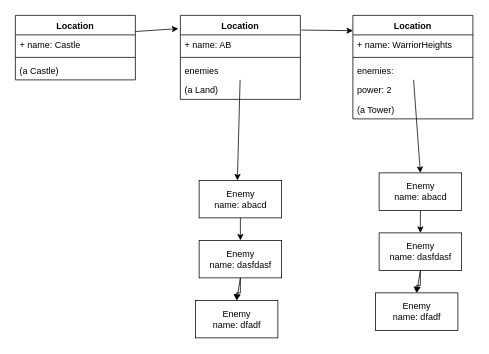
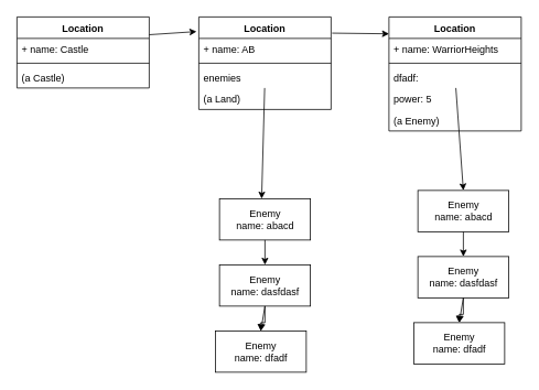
- <mxCell id="15" value="enemies: " style="text;strokeColor=none;fillColor=none;align=left;verticalAlign=top;spacingLeft=4;spacingRight=4;overflow=hidden;rotatable=0;points=[[0,0.5],[1,0.5]];portConstraint=eastwest;" vertex="1" parent="12"><mxGeometry y="60" width="160" height="26" as="geometry" /></mxCell>
+ <mxCell id="15" value="dfadf: " style="text;strokeColor=none;fillColor=none;align=left;verticalAlign=top;spacingLeft=4;spacingRight=4;overflow=hidden;rotatable=0;points=[[0,0.5],[1,0.5]];portConstraint=eastwest;" vertex="1" parent="12"><mxGeometry y="60" width="160" height="26" as="geometry" /></mxCell>
- <mxCell id="16" value="power: 2" style="text;strokeColor=none;fillColor=none;align=left;verticalAlign=top;spacingLeft=4;spacingRight=4;overflow=hidden;rotatable=0;points=[[0,0.5],[1,0.5]];portConstraint=eastwest;" vertex="1" parent="12"><mxGeometry y="86" width="160" height="26" as="geometry" /></mxCell>
+ <mxCell id="16" value="power: 5" style="text;strokeColor=none;fillColor=none;align=left;verticalAlign=top;spacingLeft=4;spacingRight=4;overflow=hidden;rotatable=0;points=[[0,0.5],[1,0.5]];portConstraint=eastwest;" vertex="1" parent="12"><mxGeometry y="86" width="160" height="26" as="geometry" /></mxCell>
- <mxCell id="17" value="(a Tower)" style="text;strokeColor=none;fillColor=none;align=left;verticalAlign=top;spacingLeft=4;spacingRight=4;overflow=hidden;rotatable=0;points=[[0,0.5],[1,0.5]];portConstraint=eastwest;" vertex="1" parent="12"><mxGeometry y="112" width="160" height="26" as="geometry" /></mxCell>
+ <mxCell id="17" value="(a Enemy)" style="text;strokeColor=none;fillColor=none;align=left;verticalAlign=top;spacingLeft=4;spacingRight=4;overflow=hidden;rotatable=0;points=[[0,0.5],[1,0.5]];portConstraint=eastwest;" vertex="1" parent="12"><mxGeometry y="112" width="160" height="26" as="geometry" /></mxCell>
